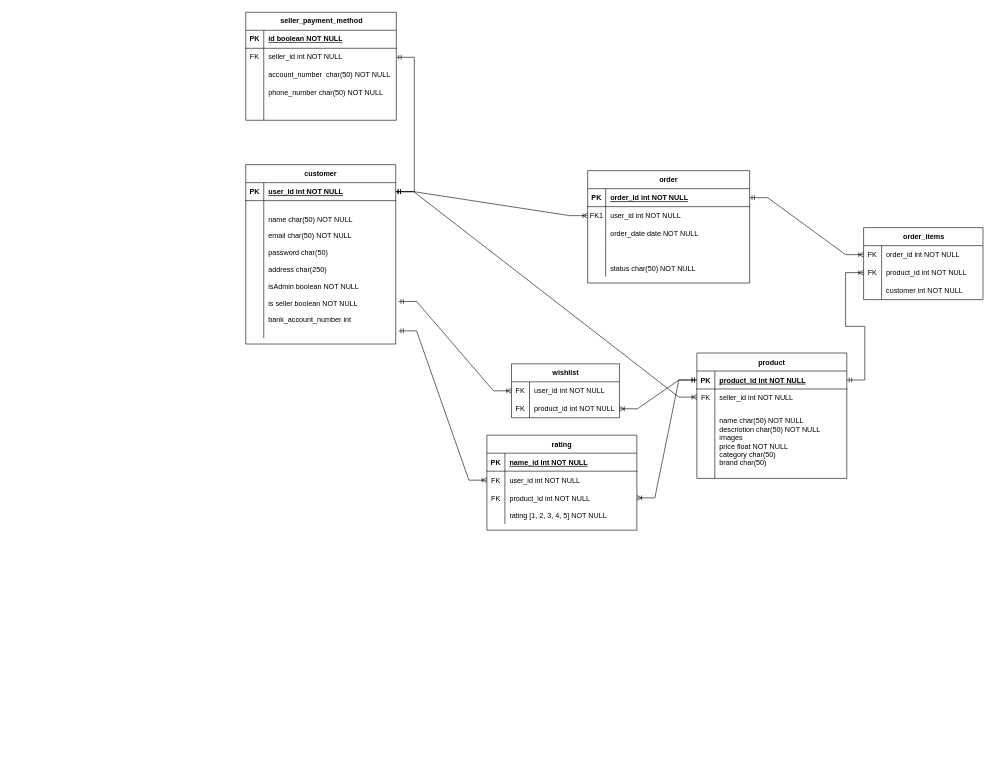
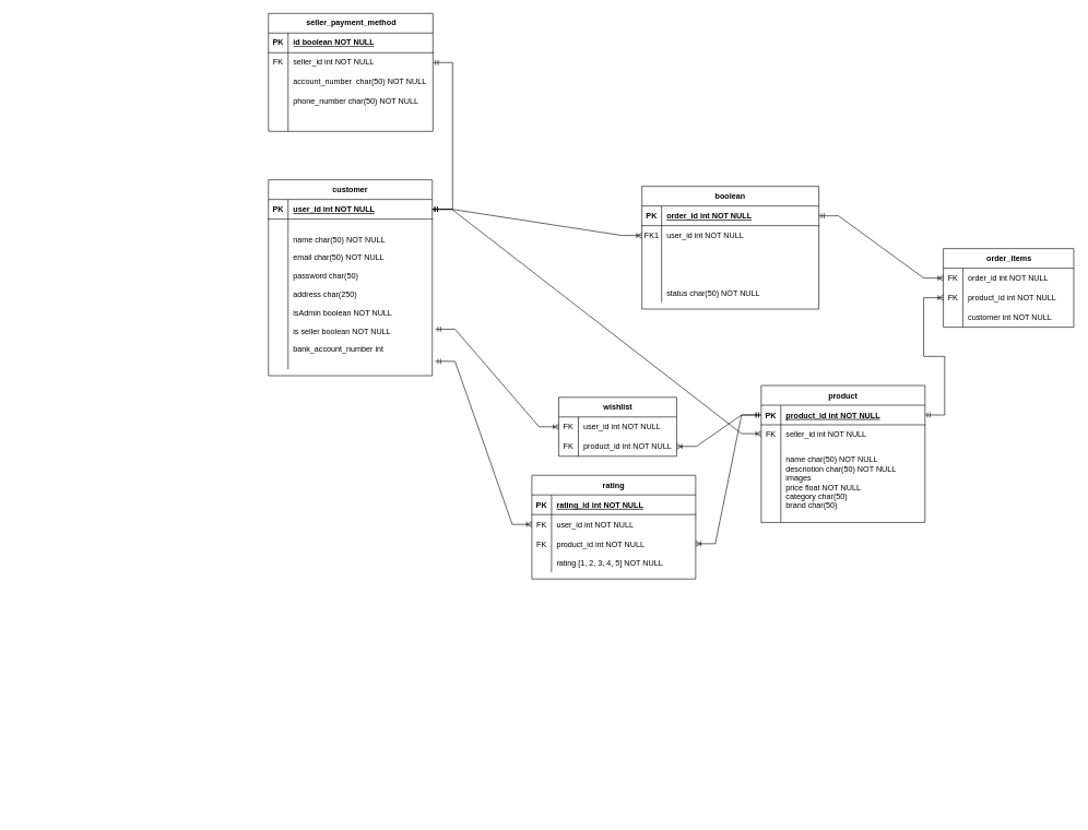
- <mxCell id="2" value="order" style="shape=table;startSize=30;container=1;collapsible=1;childLayout=tableLayout;fixedRows=1;rowLines=0;fontStyle=1;align=center;resizeLast=1;" parent="1" vertex="1"><mxGeometry x="979" y="284" width="270" height="187.33" as="geometry" /></mxCell>
+ <mxCell id="2" value="boolean" style="shape=table;startSize=30;container=1;collapsible=1;childLayout=tableLayout;fixedRows=1;rowLines=0;fontStyle=1;align=center;resizeLast=1;" parent="1" vertex="1"><mxGeometry x="979" y="284" width="270" height="187.33" as="geometry" /></mxCell>
- <mxCell id="11" value="order_date date NOT NULL" style="shape=partialRectangle;overflow=hidden;connectable=0;fillColor=none;top=0;left=0;bottom=0;right=0;align=left;spacingLeft=6;" parent="9" vertex="1"><mxGeometry x="30" width="240" height="29" as="geometry"><mxRectangle width="240" height="29" as="alternateBounds" /></mxGeometry></mxCell>
- <mxCell id="59" value="name_id int NOT NULL " style="shape=partialRectangle;overflow=hidden;connectable=0;fillColor=none;top=0;left=0;bottom=0;right=0;align=left;spacingLeft=6;fontStyle=5;" vertex="1" parent="57"><mxGeometry x="30" width="220" height="30" as="geometry"><mxRectangle width="220" height="30" as="alternateBounds" /></mxGeometry></mxCell>
+ <mxCell id="59" value="rating_id int NOT NULL " style="shape=partialRectangle;overflow=hidden;connectable=0;fillColor=none;top=0;left=0;bottom=0;right=0;align=left;spacingLeft=6;fontStyle=5;" vertex="1" parent="57"><mxGeometry x="30" width="220" height="30" as="geometry"><mxRectangle width="220" height="30" as="alternateBounds" /></mxGeometry></mxCell>
